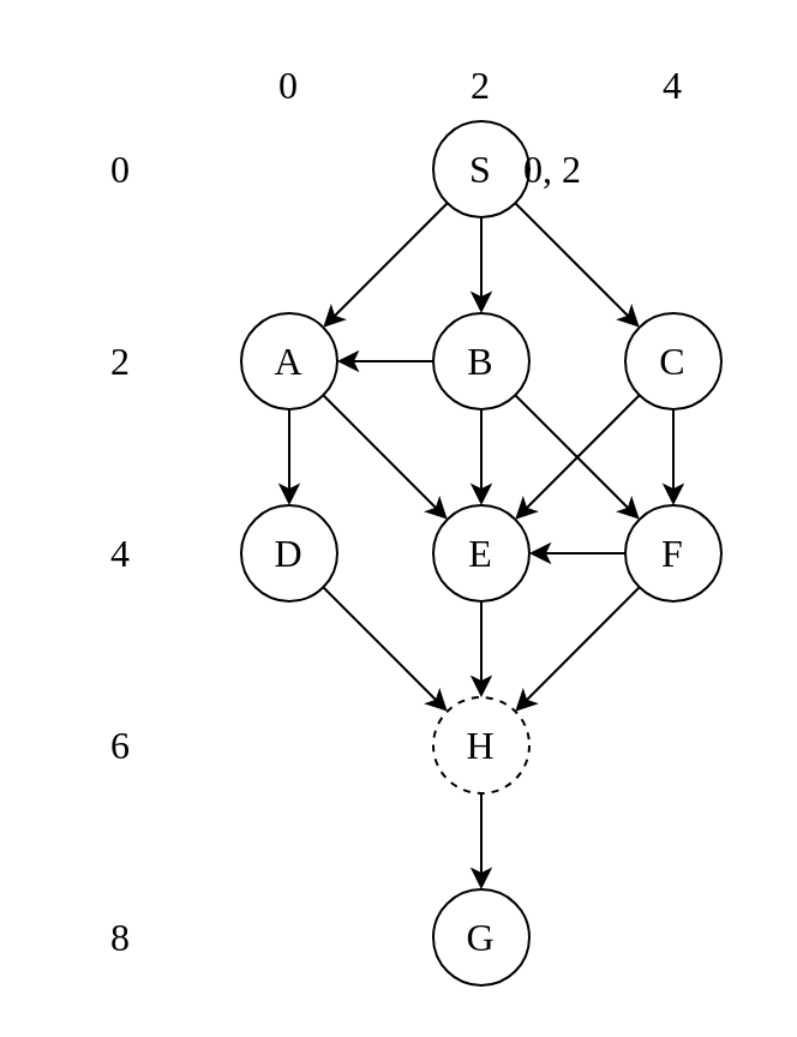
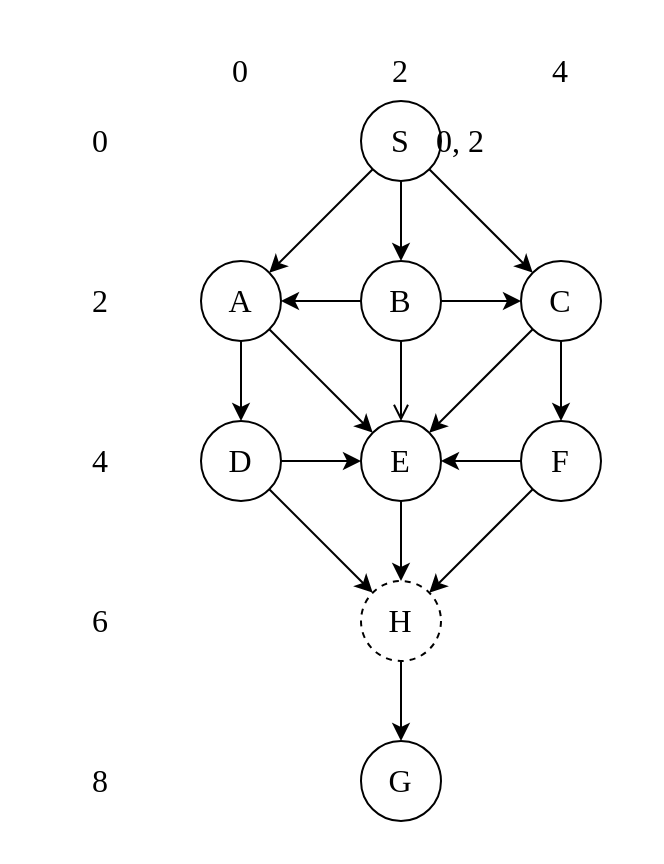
- <mxCell id="10" value="" style="edgeStyle=none;rounded=0;orthogonalLoop=1;jettySize=auto;html=1;fontFamily=Georgia;fontSize=16;" parent="1" source="12" target="23" edge="1"><mxGeometry relative="1" as="geometry" /></mxCell>
+ <mxCell id="10" value="" style="edgeStyle=none;rounded=0;orthogonalLoop=1;jettySize=auto;html=1;fontFamily=Georgia;fontSize=16;" parent="1" source="12" target="15" edge="1"><mxGeometry relative="1" as="geometry" /></mxCell>
- <mxCell id="11" value="" style="edgeStyle=none;rounded=0;orthogonalLoop=1;jettySize=auto;html=1;fontFamily=Georgia;fontSize=16;" parent="1" source="12" target="20" edge="1"><mxGeometry relative="1" as="geometry" /></mxCell>
+ <mxCell id="11" value="" style="edgeStyle=none;rounded=0;orthogonalLoop=1;jettySize=auto;html=1;fontFamily=Georgia;fontSize=16;endArrow=open;" parent="1" source="12" target="20" edge="1"><mxGeometry relative="1" as="geometry" /></mxCell>
+ <mxCell id="16" value="" style="edgeStyle=none;rounded=0;orthogonalLoop=1;jettySize=auto;html=1;fontFamily=Georgia;fontSize=16;" parent="1" source="18" target="20" edge="1"><mxGeometry relative="1" as="geometry" /></mxCell>
